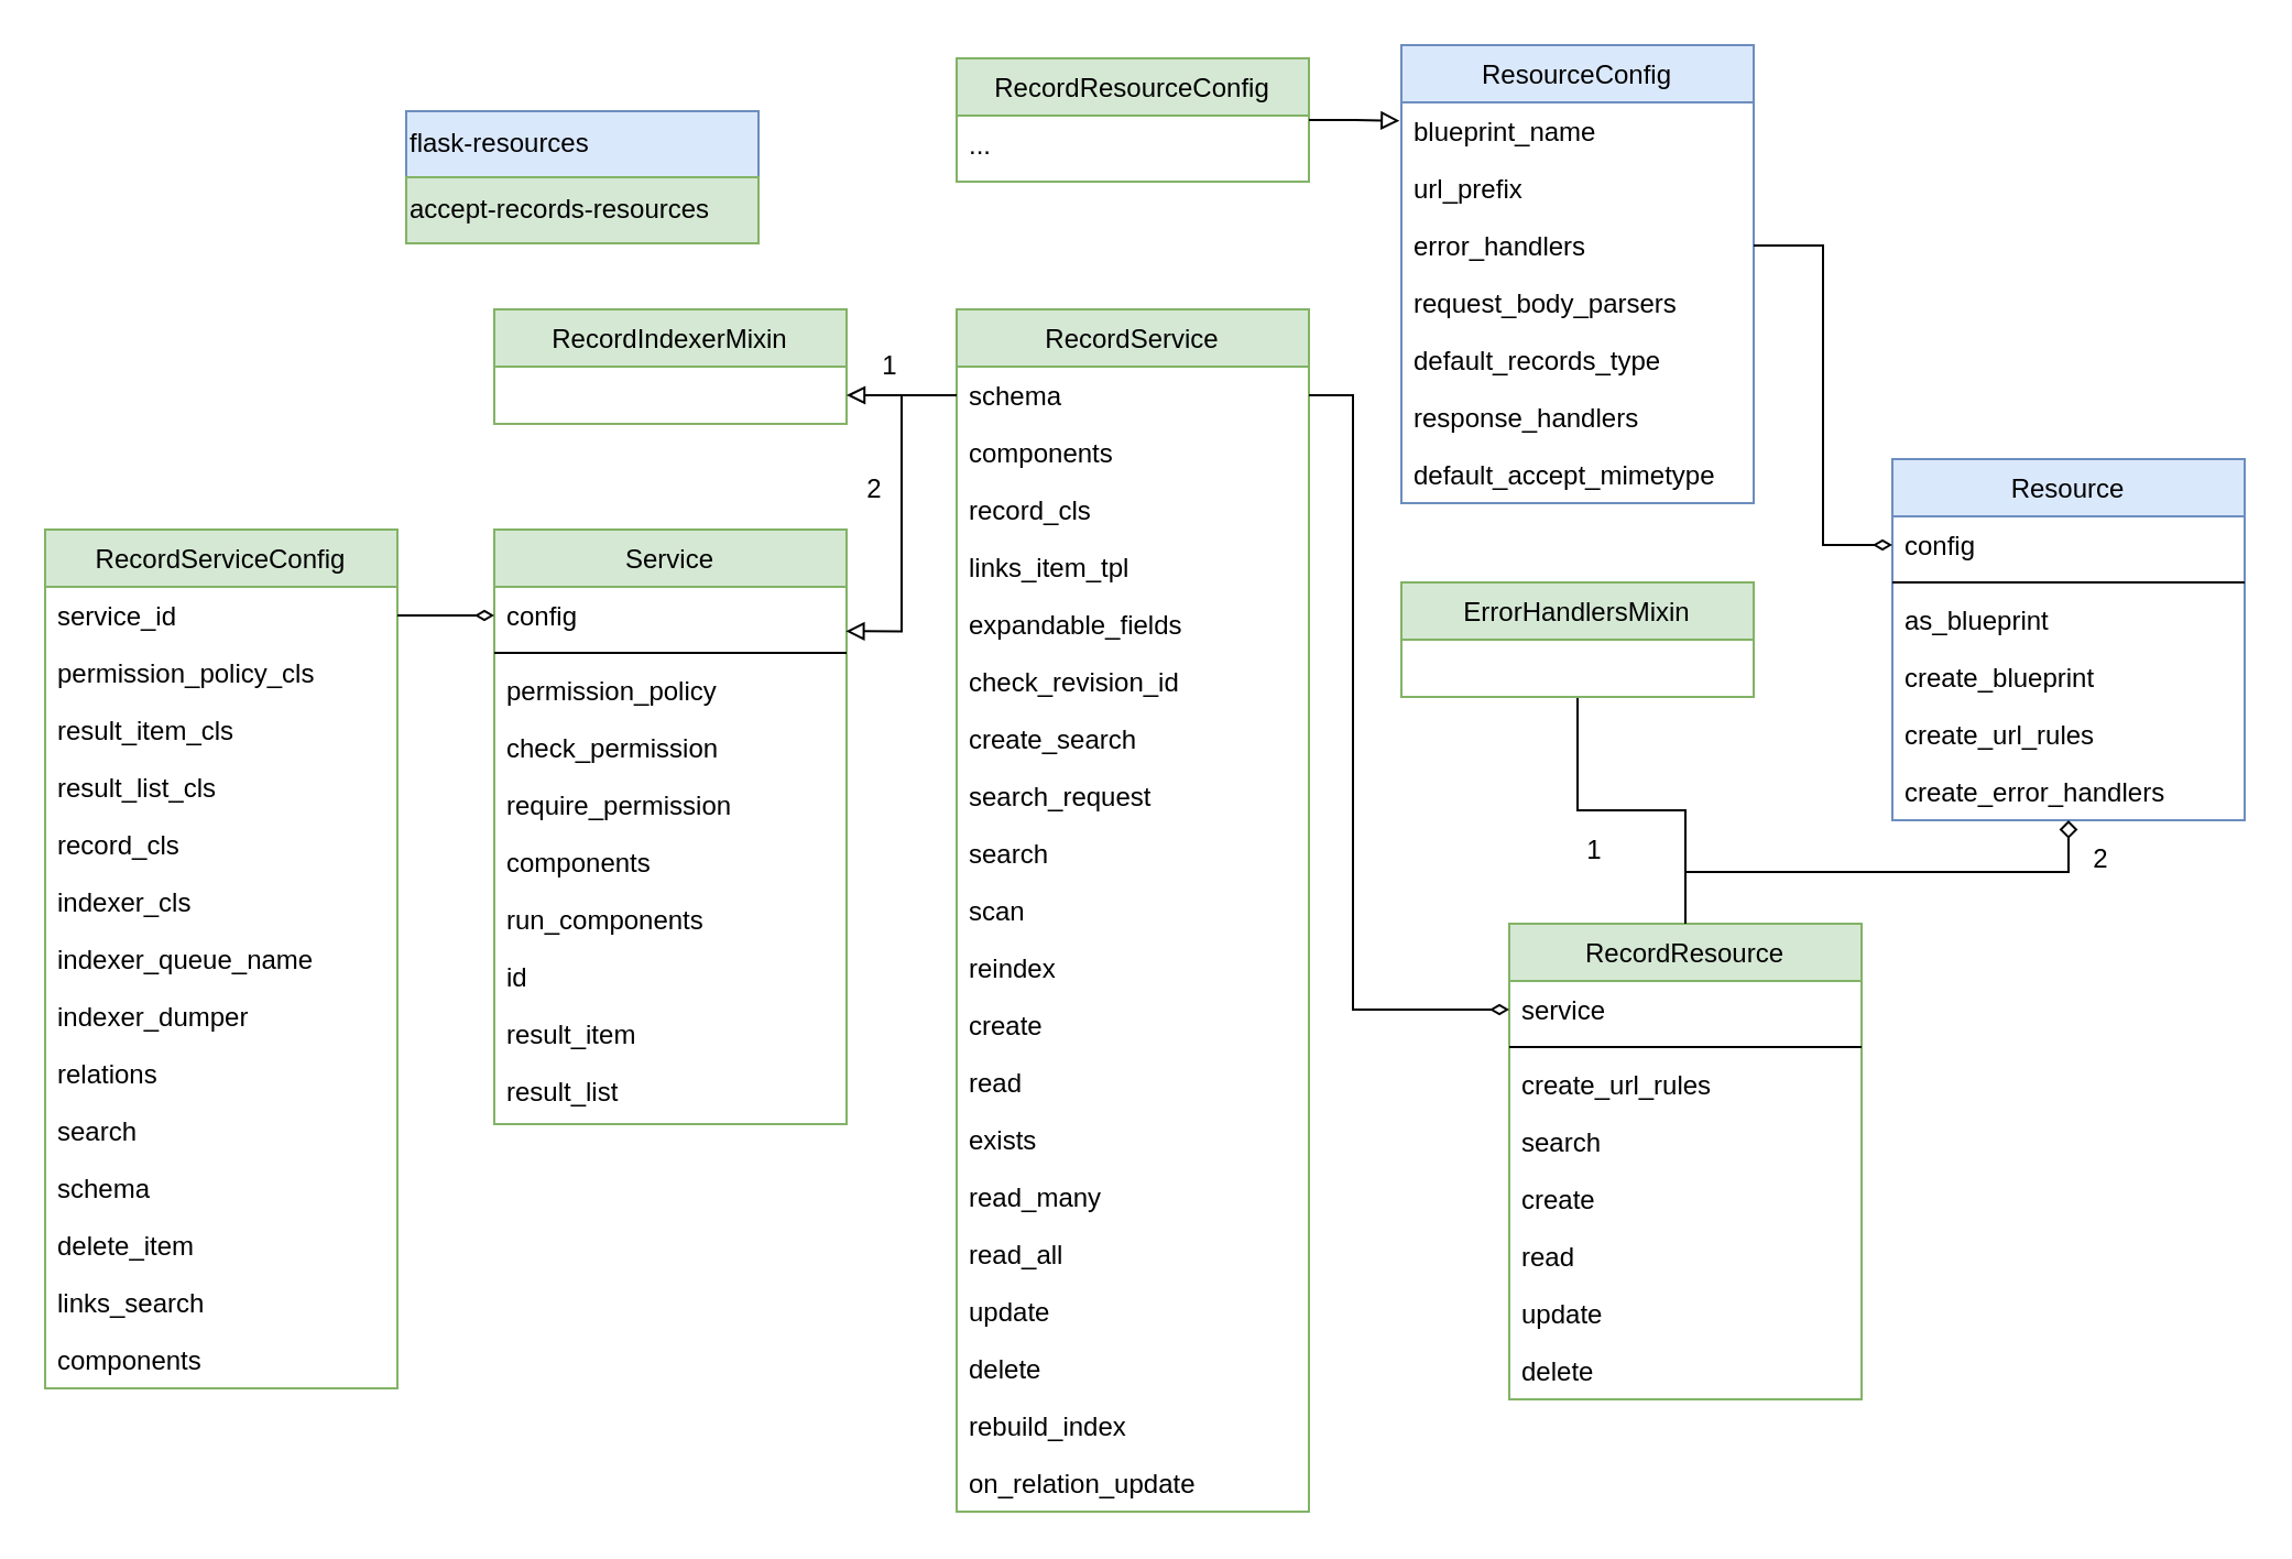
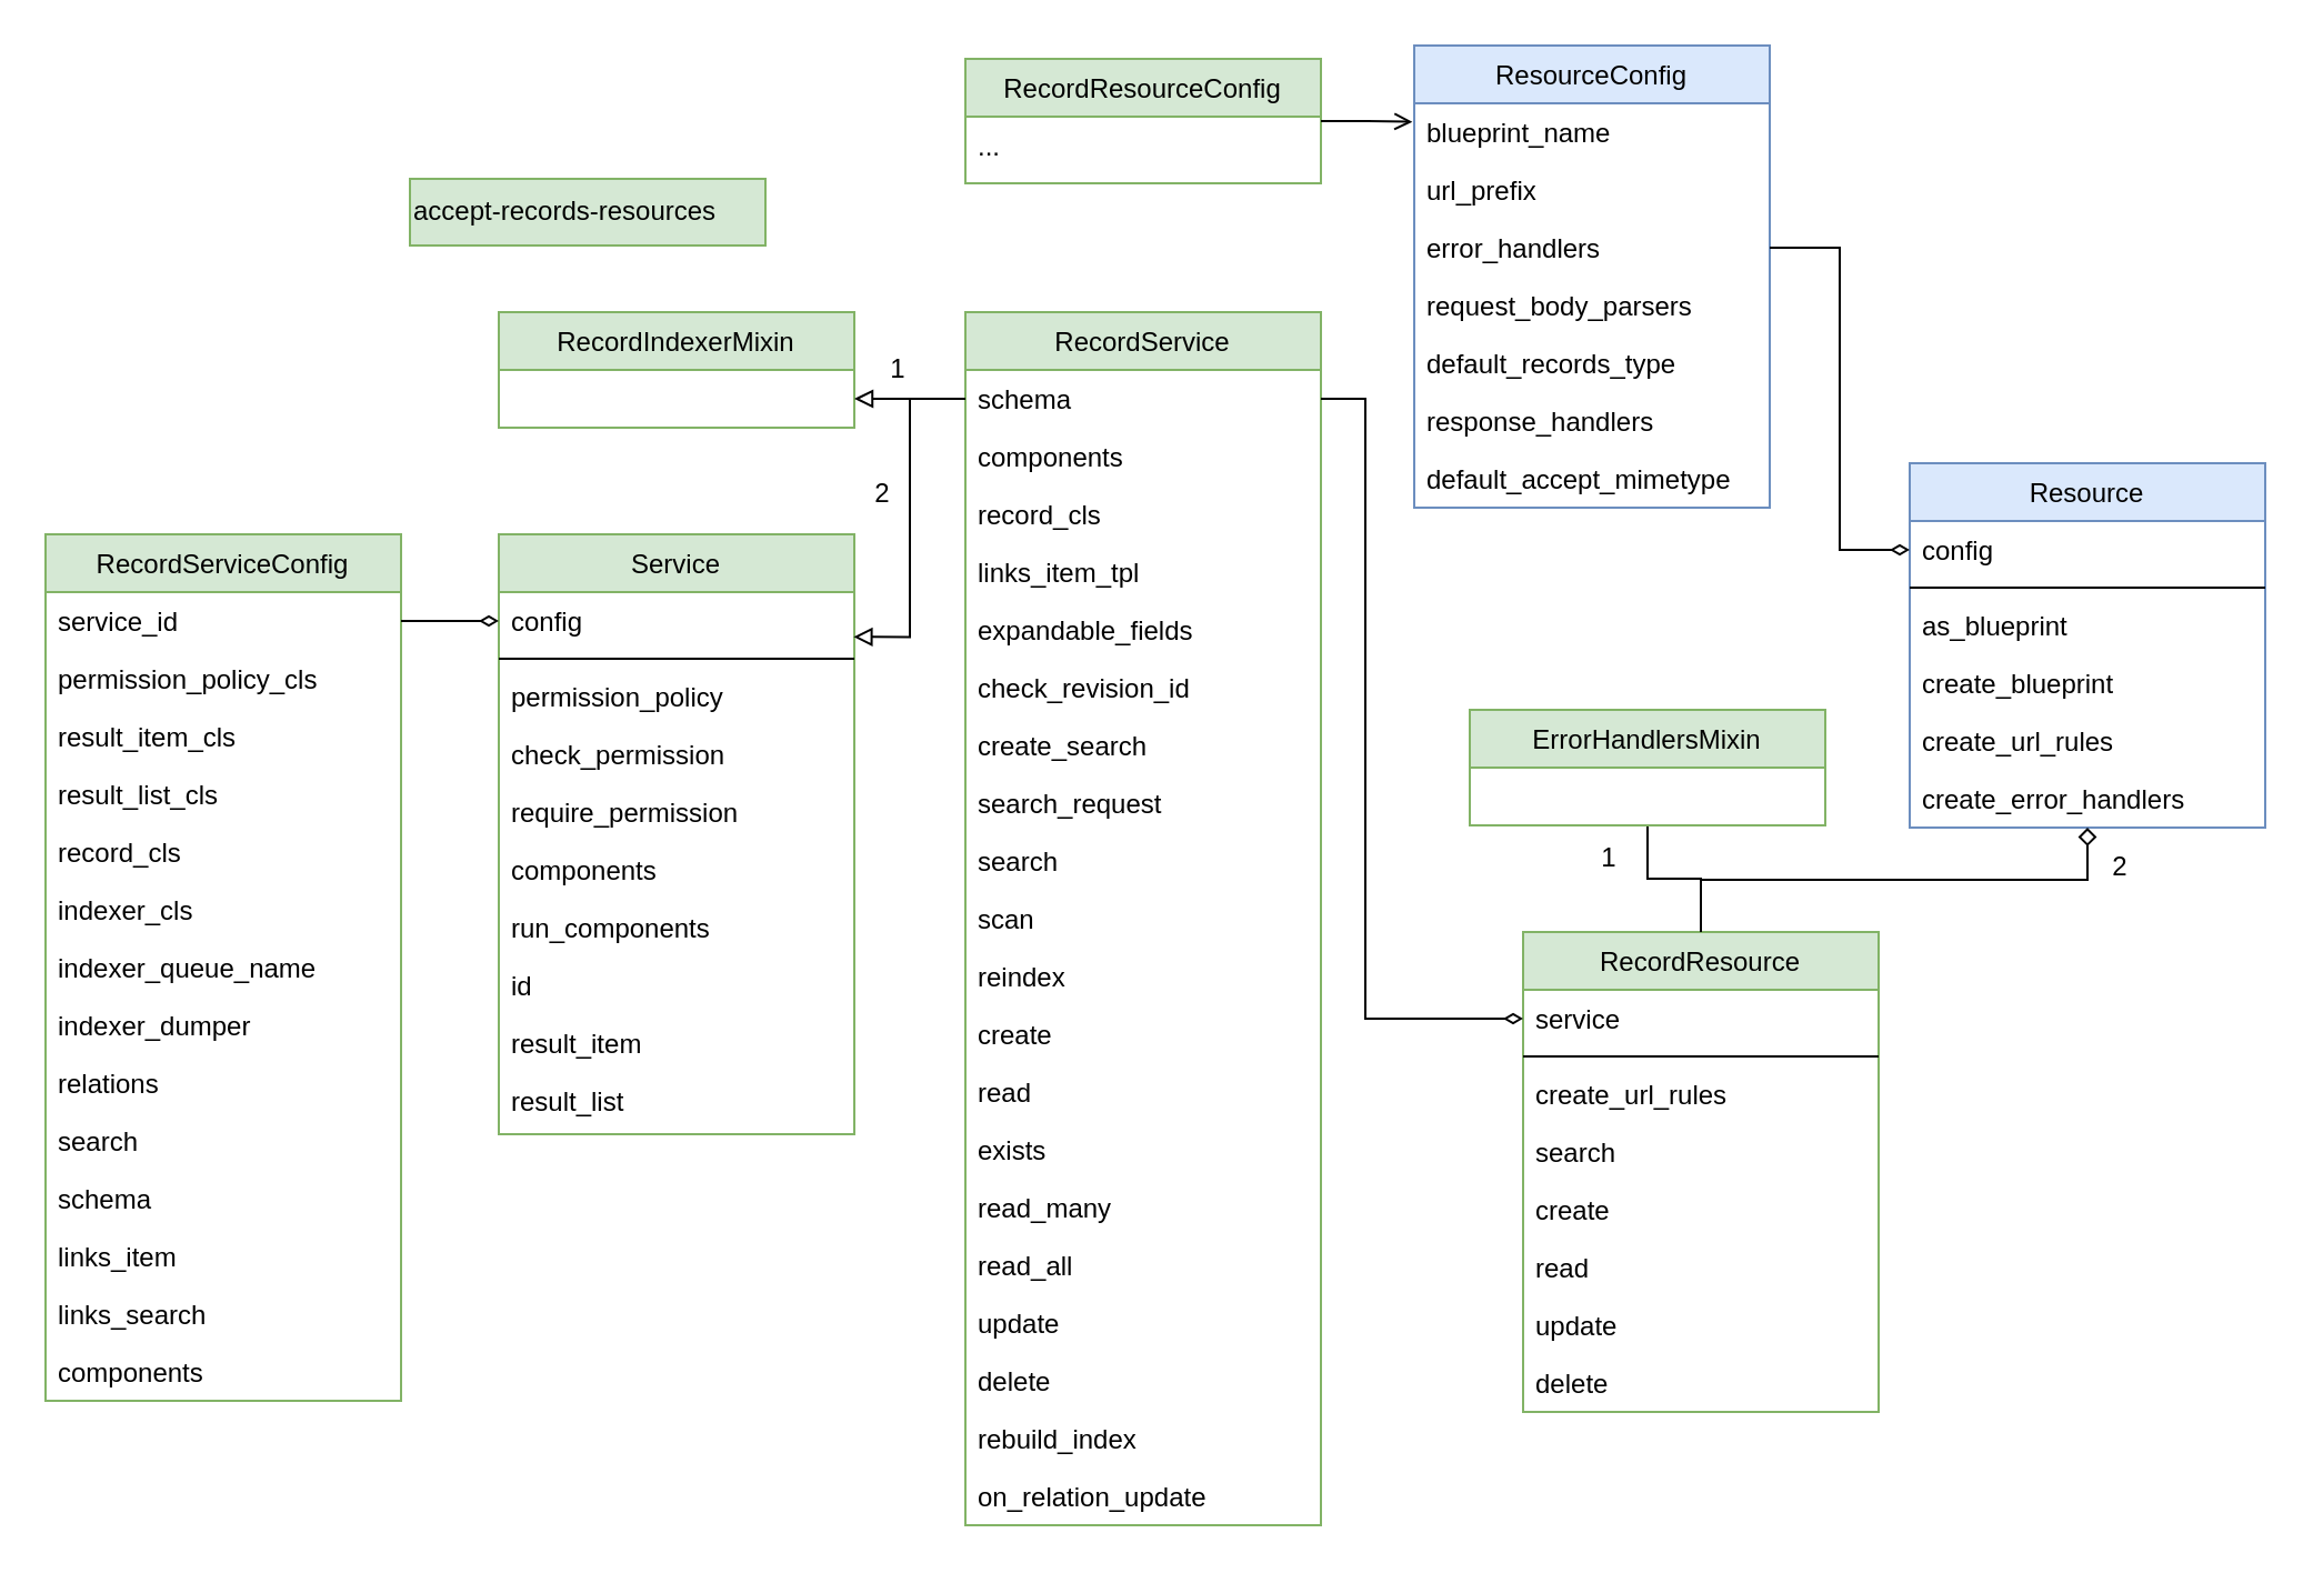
- <mxCell id="31" style="edgeStyle=orthogonalEdgeStyle;rounded=0;orthogonalLoop=1;jettySize=auto;html=1;entryX=-0.005;entryY=0.321;entryDx=0;entryDy=0;entryPerimeter=0;endArrow=block;endFill=0;" edge="1" parent="1" source="29" target="22"><mxGeometry relative="1" as="geometry" /></mxCell>
+ <mxCell id="31" style="edgeStyle=orthogonalEdgeStyle;rounded=0;orthogonalLoop=1;jettySize=auto;html=1;entryX=-0.005;entryY=0.321;entryDx=0;entryDy=0;entryPerimeter=0;endArrow=open;endFill=0;" edge="1" parent="1" source="29" target="22"><mxGeometry relative="1" as="geometry" /></mxCell>
- <mxCell id="90" value="flask-resources" style="text;html=1;align=left;verticalAlign=middle;whiteSpace=wrap;rounded=0;fillColor=#dae8fc;strokeColor=#6c8ebf;" vertex="1" parent="89"><mxGeometry width="160" height="30" as="geometry" /></mxCell>
- <mxCell id="12" value="ErrorHandlersMixin" style="swimlane;fontStyle=0;align=center;verticalAlign=top;childLayout=stackLayout;horizontal=1;startSize=26;horizontalStack=0;resizeParent=1;resizeLast=0;collapsible=1;marginBottom=0;rounded=0;shadow=0;strokeWidth=1;fillColor=#d5e8d4;strokeColor=#82b366;" vertex="1" parent="1"><mxGeometry x="636" y="264" width="160" height="52" as="geometry"><mxRectangle x="130" y="380" width="160" height="26" as="alternateBounds" /></mxGeometry></mxCell>
+ <mxCell id="12" value="ErrorHandlersMixin" style="swimlane;fontStyle=0;align=center;verticalAlign=top;childLayout=stackLayout;horizontal=1;startSize=26;horizontalStack=0;resizeParent=1;resizeLast=0;collapsible=1;marginBottom=0;rounded=0;shadow=0;strokeWidth=1;fillColor=#d5e8d4;strokeColor=#82b366;" vertex="1" parent="1"><mxGeometry x="661" y="319" width="160" height="52" as="geometry"><mxRectangle x="130" y="380" width="160" height="26" as="alternateBounds" /></mxGeometry></mxCell>
- <mxCell id="85" value="delete_item" style="text;align=left;verticalAlign=top;spacingLeft=4;spacingRight=4;overflow=hidden;rotatable=0;points=[[0,0.5],[1,0.5]];portConstraint=eastwest;" vertex="1" parent="73"><mxGeometry y="312" width="160" height="26" as="geometry" /></mxCell>
+ <mxCell id="85" value="links_item" style="text;align=left;verticalAlign=top;spacingLeft=4;spacingRight=4;overflow=hidden;rotatable=0;points=[[0,0.5],[1,0.5]];portConstraint=eastwest;" vertex="1" parent="73"><mxGeometry y="312" width="160" height="26" as="geometry" /></mxCell>
